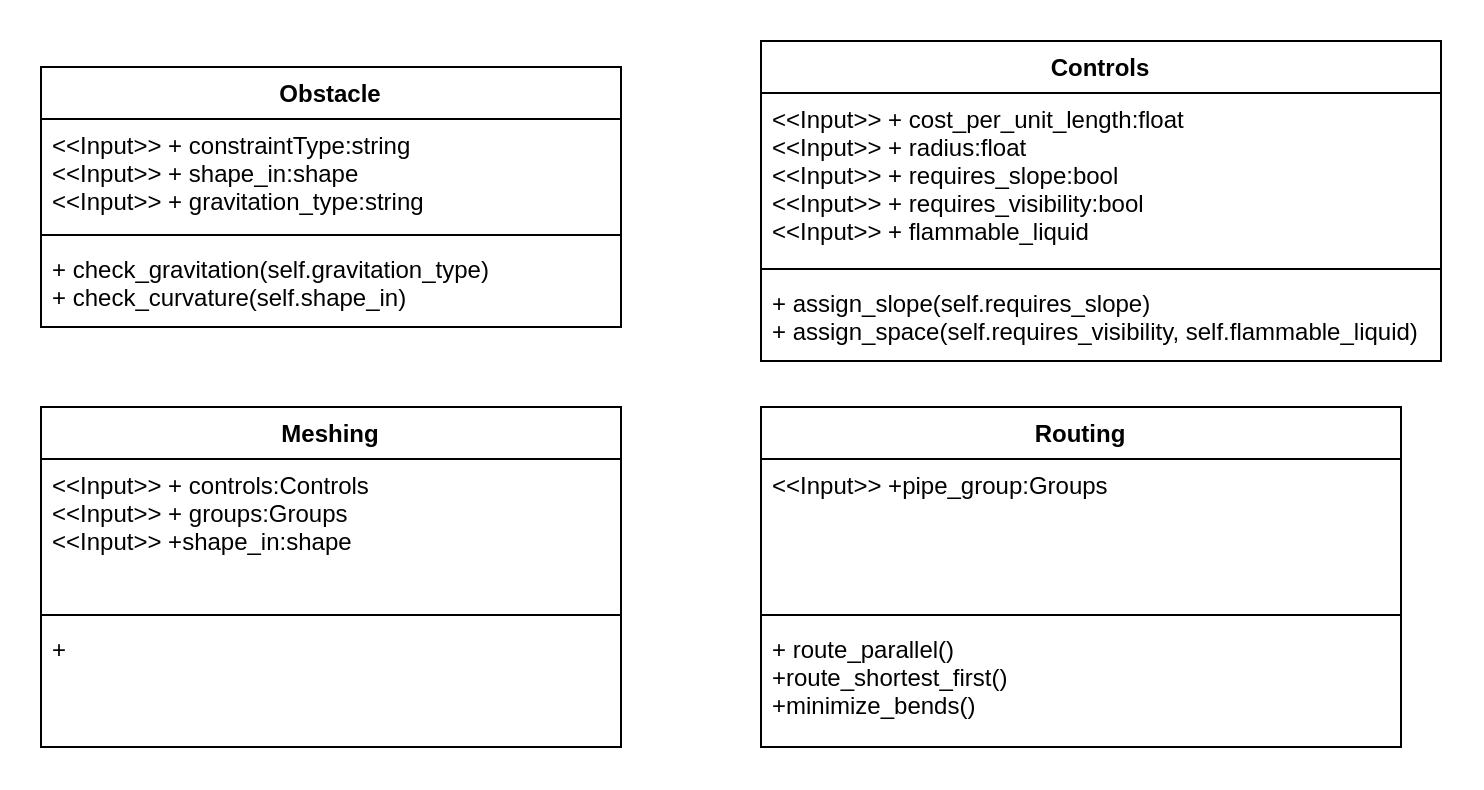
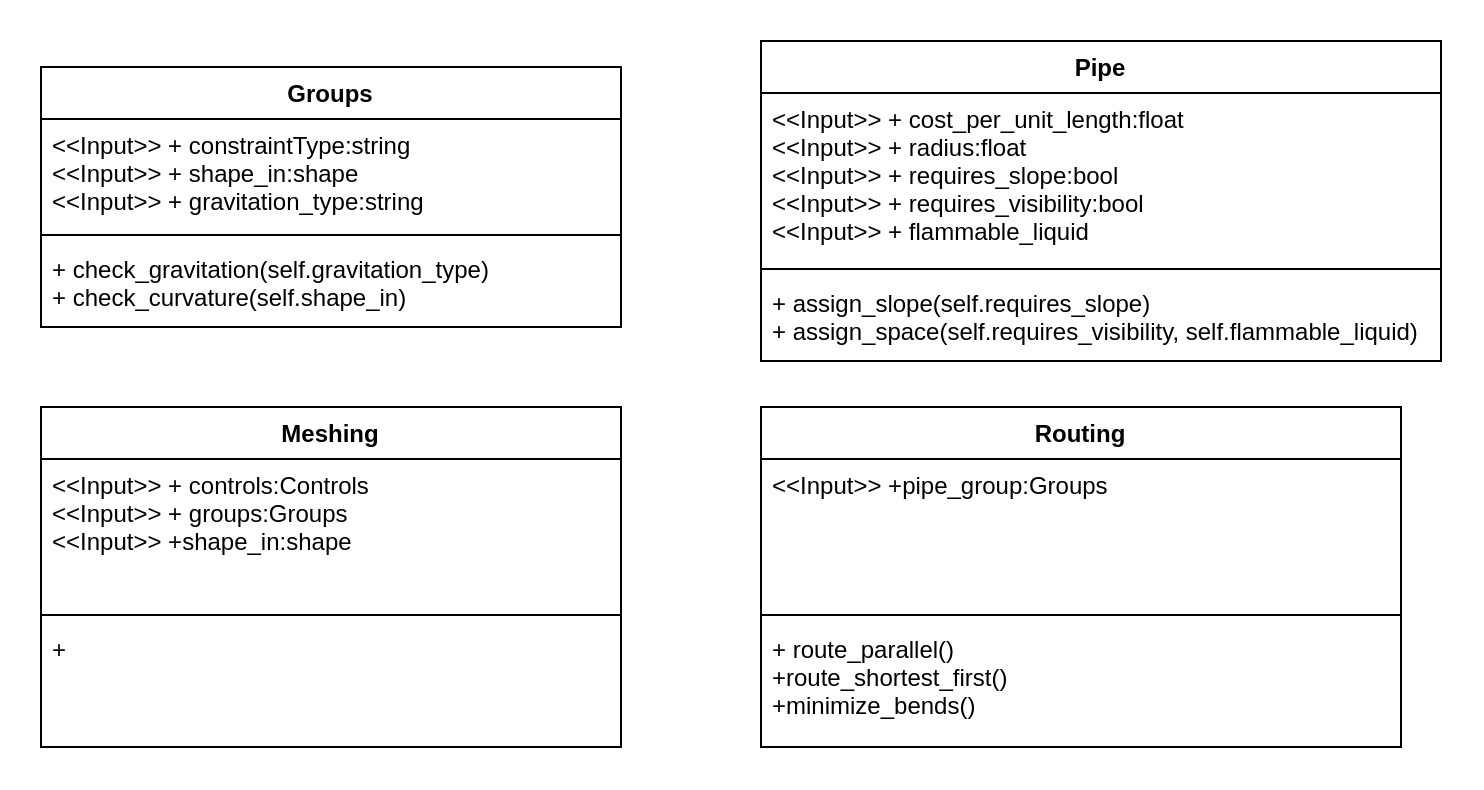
- <mxCell id="6" value="Controls" style="swimlane;fontStyle=1;align=center;verticalAlign=top;childLayout=stackLayout;horizontal=1;startSize=26;horizontalStack=0;resizeParent=1;resizeParentMax=0;resizeLast=0;collapsible=1;marginBottom=0;" vertex="1" parent="1"><mxGeometry x="380" y="20" width="340" height="160" as="geometry" /></mxCell>
+ <mxCell id="6" value="Pipe" style="swimlane;fontStyle=1;align=center;verticalAlign=top;childLayout=stackLayout;horizontal=1;startSize=26;horizontalStack=0;resizeParent=1;resizeParentMax=0;resizeLast=0;collapsible=1;marginBottom=0;" vertex="1" parent="1"><mxGeometry x="380" y="20" width="340" height="160" as="geometry" /></mxCell>
- <mxCell id="2" value="Obstacle" style="swimlane;fontStyle=1;align=center;verticalAlign=top;childLayout=stackLayout;horizontal=1;startSize=26;horizontalStack=0;resizeParent=1;resizeParentMax=0;resizeLast=0;collapsible=1;marginBottom=0;" vertex="1" parent="1"><mxGeometry x="20" y="33" width="290" height="130" as="geometry" /></mxCell>
+ <mxCell id="2" value="Groups" style="swimlane;fontStyle=1;align=center;verticalAlign=top;childLayout=stackLayout;horizontal=1;startSize=26;horizontalStack=0;resizeParent=1;resizeParentMax=0;resizeLast=0;collapsible=1;marginBottom=0;" vertex="1" parent="1"><mxGeometry x="20" y="33" width="290" height="130" as="geometry" /></mxCell>
